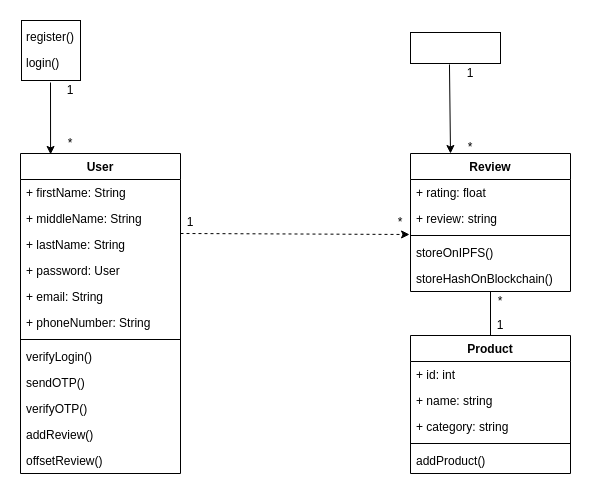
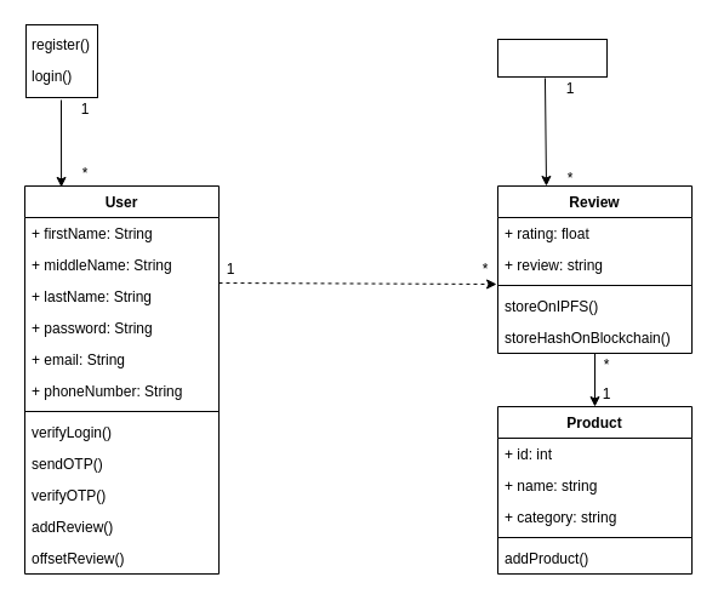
- <mxCell id="8" value="+ password: User" style="text;strokeColor=none;fillColor=none;align=left;verticalAlign=top;spacingLeft=4;spacingRight=4;overflow=hidden;rotatable=0;points=[[0,0.5],[1,0.5]];portConstraint=eastwest;" vertex="1" parent="4"><mxGeometry y="104" width="160" height="26" as="geometry" /></mxCell>
+ <mxCell id="8" value="+ password: String" style="text;strokeColor=none;fillColor=none;align=left;verticalAlign=top;spacingLeft=4;spacingRight=4;overflow=hidden;rotatable=0;points=[[0,0.5],[1,0.5]];portConstraint=eastwest;" vertex="1" parent="4"><mxGeometry y="104" width="160" height="26" as="geometry" /></mxCell>
- <mxCell id="40" value="" style="endArrow=none;html=1;entryX=0.5;entryY=0;entryDx=0;entryDy=0;exitX=0.5;exitY=1;exitDx=0;exitDy=0;" edge="1" parent="1" source="23" target="17"><mxGeometry width="50" height="50" relative="1" as="geometry"><mxPoint x="290" y="313" as="sourcePoint" /><mxPoint x="340" y="263" as="targetPoint" /></mxGeometry></mxCell>
+ <mxCell id="40" value="" style="endArrow=classic;html=1;entryX=0.5;entryY=0;entryDx=0;entryDy=0;exitX=0.5;exitY=1;exitDx=0;exitDy=0;" edge="1" parent="1" source="23" target="17"><mxGeometry width="50" height="50" relative="1" as="geometry"><mxPoint x="290" y="313" as="sourcePoint" /><mxPoint x="340" y="263" as="targetPoint" /></mxGeometry></mxCell>
